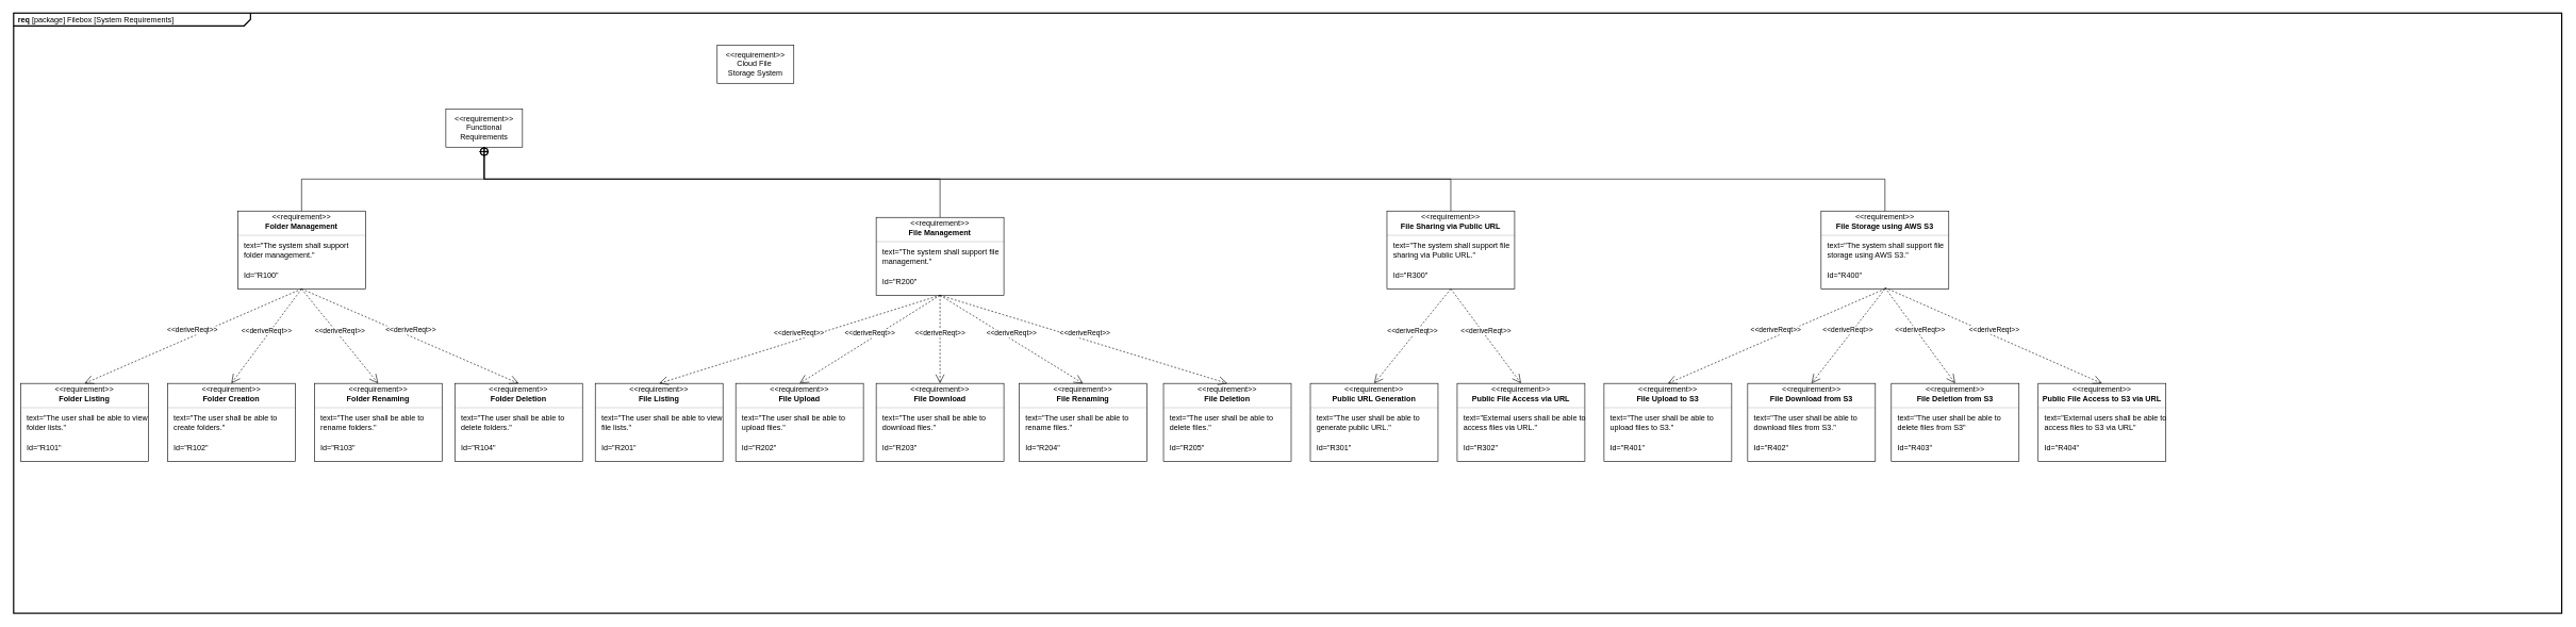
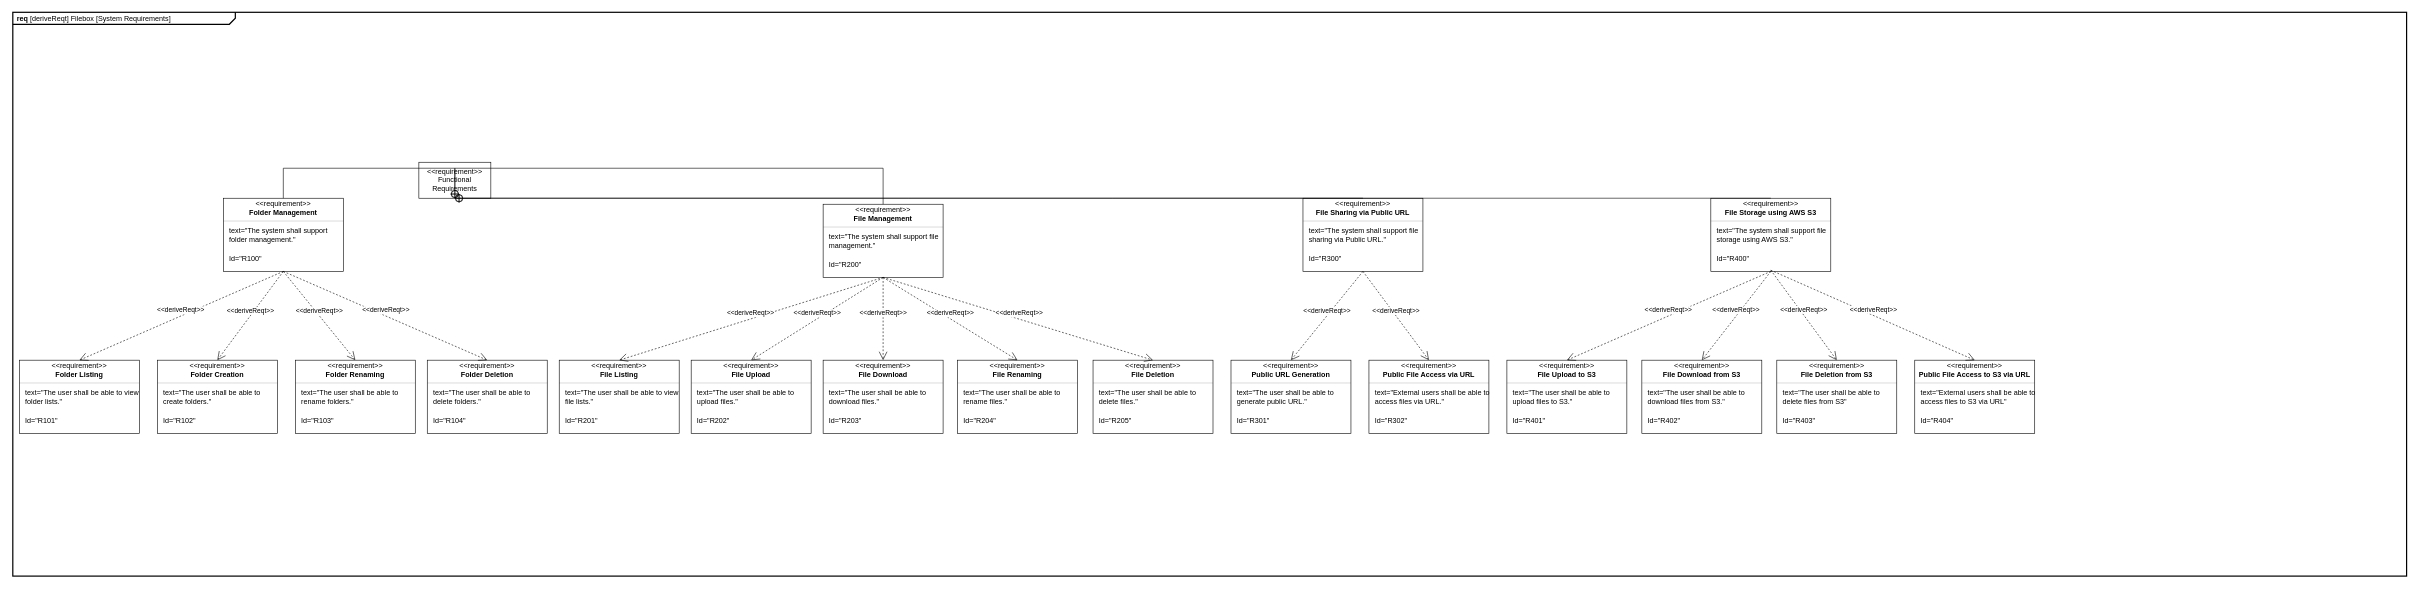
- <mxCell id="2" value="&lt;p style=&quot;margin:0px;margin-top:4px;margin-left:7px;text-align:left;&quot;&gt;&lt;b&gt;req&lt;/b&gt;&amp;nbsp;[package] Filebox [System Requirements]&lt;/p&gt;" style="html=1;shape=mxgraph.sysml.package;overflow=fill;labelX=371;strokeWidth=2;align=center;" parent="1" vertex="1"><mxGeometry x="20" y="20" width="3991" height="940" as="geometry" /></mxCell>
+ <mxCell id="2" value="&lt;p style=&quot;margin:0px;margin-top:4px;margin-left:7px;text-align:left;&quot;&gt;&lt;b&gt;req&lt;/b&gt;&amp;nbsp;[deriveReqt] Filebox [System Requirements]&lt;/p&gt;" style="html=1;shape=mxgraph.sysml.package;overflow=fill;labelX=371;strokeWidth=2;align=center;" parent="1" vertex="1"><mxGeometry x="20" y="20" width="3991" height="940" as="geometry" /></mxCell>
- <mxCell id="3" value="&amp;lt;&amp;lt;requirement&amp;gt;&amp;gt;&lt;br&gt;Cloud File&amp;nbsp;&lt;div&gt;Storage System&lt;/div&gt;" style="shape=rect;html=1;whiteSpace=wrap;align=center;" parent="1" vertex="1"><mxGeometry x="1122" y="70" width="120" height="60" as="geometry" /></mxCell>
- <mxCell id="4" value="&amp;lt;&amp;lt;requirement&amp;gt;&amp;gt;&lt;br&gt;Functional&lt;div&gt;Requirements&lt;/div&gt;" style="shape=rect;html=1;whiteSpace=wrap;align=center;" parent="1" vertex="1"><mxGeometry x="697" y="170" width="120" height="60" as="geometry" /></mxCell>
+ <mxCell id="4" value="&amp;lt;&amp;lt;requirement&amp;gt;&amp;gt;&lt;br&gt;Functional&lt;div&gt;Requirements&lt;/div&gt;" style="shape=rect;html=1;whiteSpace=wrap;align=center;" parent="1" vertex="1"><mxGeometry x="697" y="270" width="120" height="60" as="geometry" /></mxCell>
